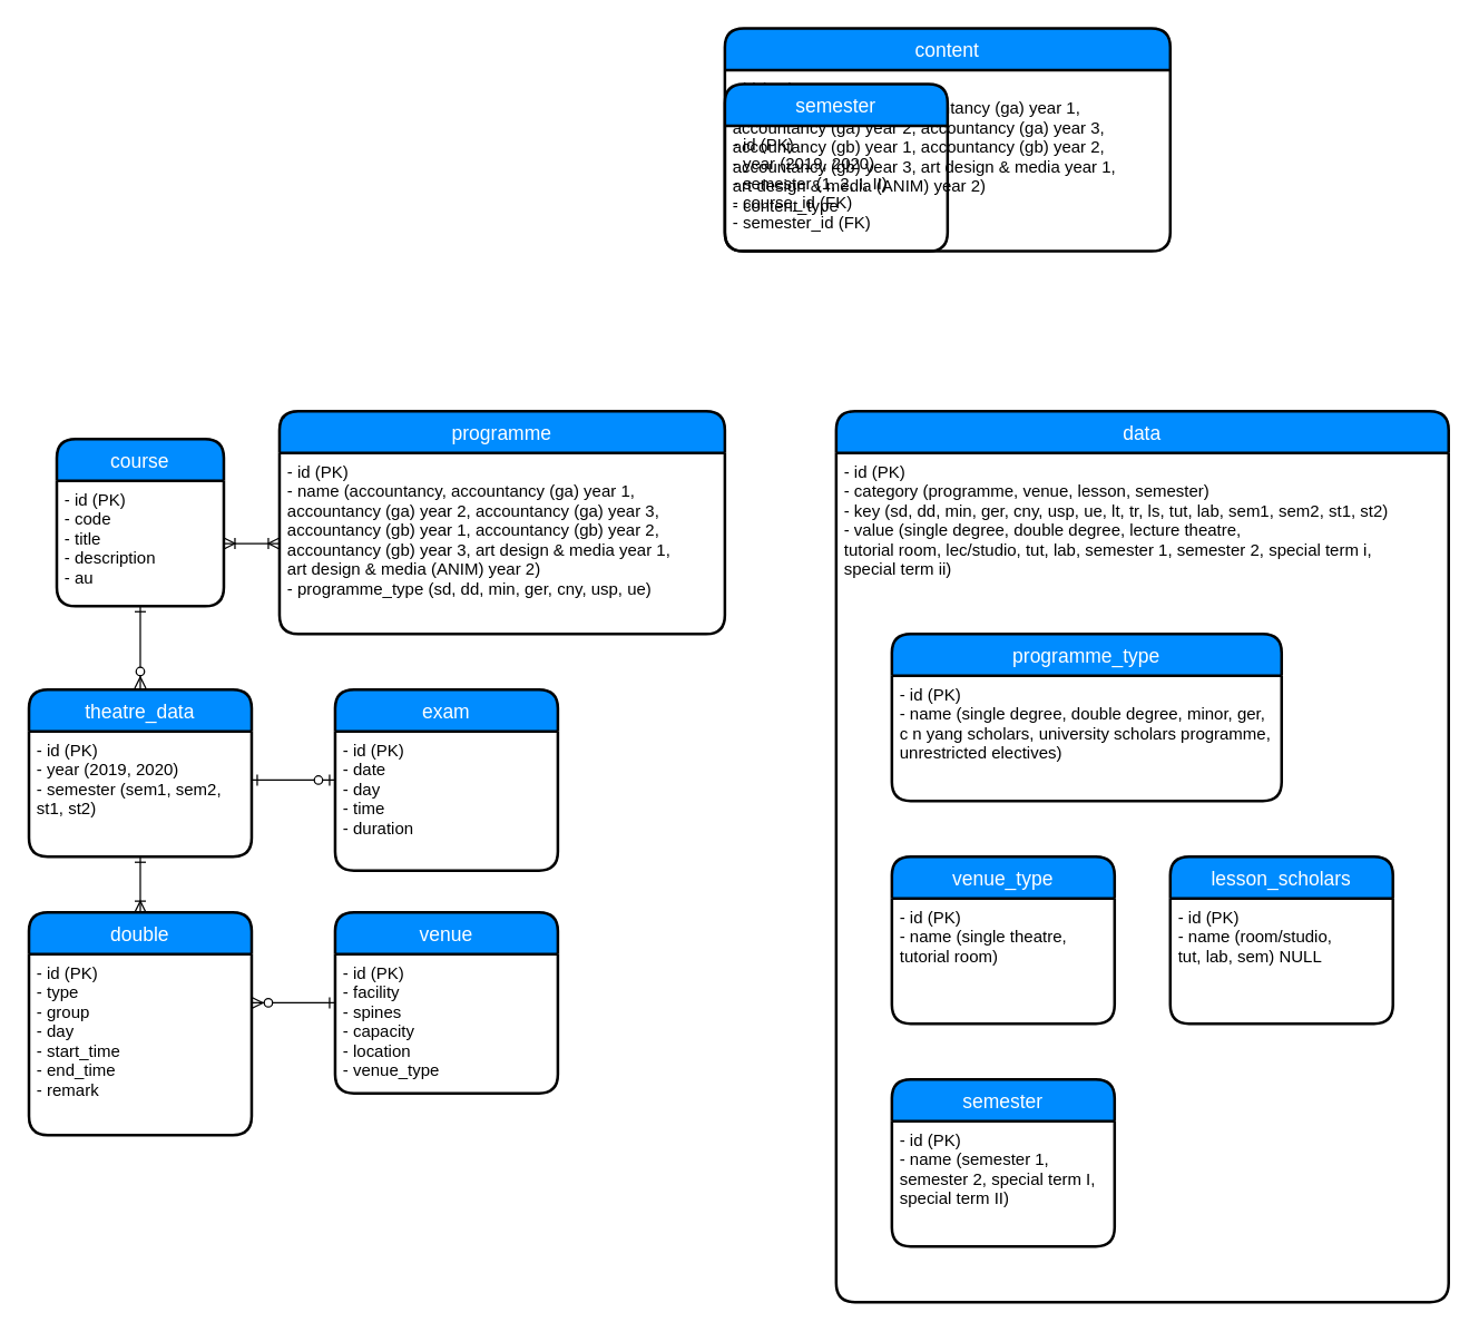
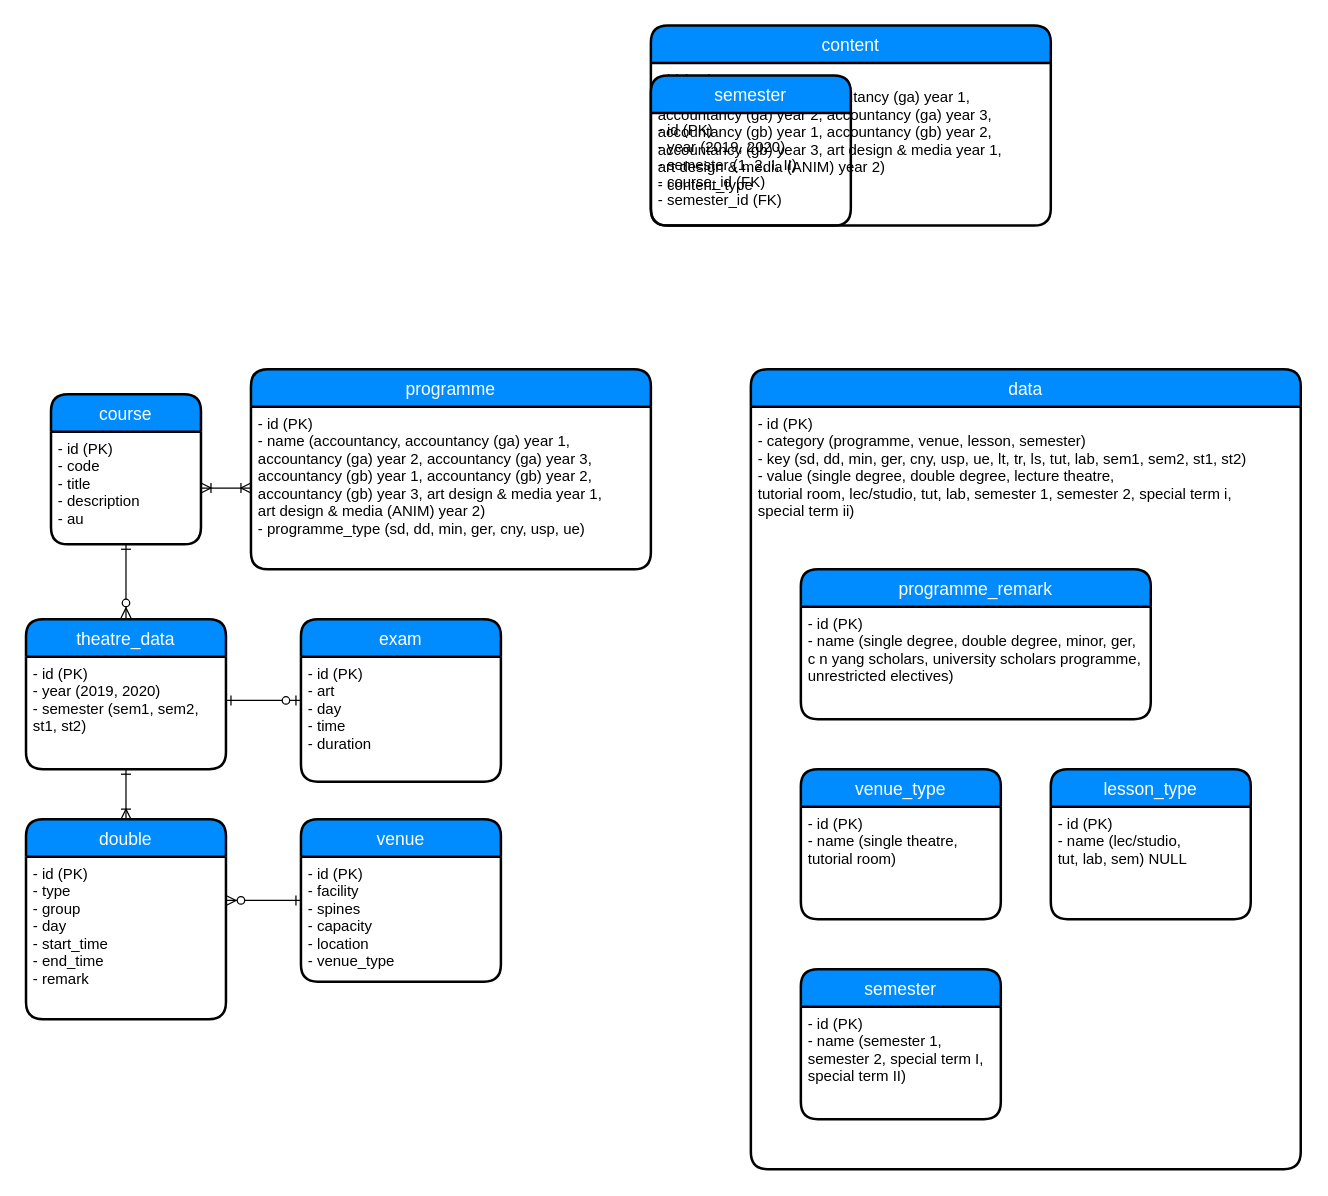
- <mxCell id="2" value="programme_type" style="swimlane;childLayout=stackLayout;horizontal=1;startSize=30;horizontalStack=0;fillColor=#008cff;fontColor=#FFFFFF;rounded=1;fontSize=14;fontStyle=0;strokeWidth=2;resizeParent=0;resizeLast=1;shadow=0;dashed=0;align=center;" vertex="1" parent="1"><mxGeometry x="640" y="455" width="280" height="120" as="geometry" /></mxCell>
+ <mxCell id="2" value="programme_remark" style="swimlane;childLayout=stackLayout;horizontal=1;startSize=30;horizontalStack=0;fillColor=#008cff;fontColor=#FFFFFF;rounded=1;fontSize=14;fontStyle=0;strokeWidth=2;resizeParent=0;resizeLast=1;shadow=0;dashed=0;align=center;" vertex="1" parent="1"><mxGeometry x="640" y="455" width="280" height="120" as="geometry" /></mxCell>
- <mxCell id="32" value="- id (PK)&#10;- date&#10;- day&#10;- time&#10;- duration" style="align=left;strokeColor=none;fillColor=none;spacingLeft=4;fontSize=12;verticalAlign=top;resizable=0;rotatable=0;part=1;" vertex="1" parent="31"><mxGeometry y="30" width="160" height="100" as="geometry" /></mxCell>
+ <mxCell id="32" value="- id (PK)&#10;- art&#10;- day&#10;- time&#10;- duration" style="align=left;strokeColor=none;fillColor=none;spacingLeft=4;fontSize=12;verticalAlign=top;resizable=0;rotatable=0;part=1;" vertex="1" parent="31"><mxGeometry y="30" width="160" height="100" as="geometry" /></mxCell>
- <mxCell id="9" value="lesson_scholars" style="swimlane;childLayout=stackLayout;horizontal=1;startSize=30;horizontalStack=0;fillColor=#008cff;fontColor=#FFFFFF;rounded=1;fontSize=14;fontStyle=0;strokeWidth=2;resizeParent=0;resizeLast=1;shadow=0;dashed=0;align=center;" vertex="1" parent="1"><mxGeometry x="840" y="615" width="160" height="120" as="geometry" /></mxCell>
+ <mxCell id="9" value="lesson_type" style="swimlane;childLayout=stackLayout;horizontal=1;startSize=30;horizontalStack=0;fillColor=#008cff;fontColor=#FFFFFF;rounded=1;fontSize=14;fontStyle=0;strokeWidth=2;resizeParent=0;resizeLast=1;shadow=0;dashed=0;align=center;" vertex="1" parent="1"><mxGeometry x="840" y="615" width="160" height="120" as="geometry" /></mxCell>
- <mxCell id="10" value="- id (PK)&#10;- name (room/studio, &#10;tut, lab, sem) NULL" style="align=left;strokeColor=none;fillColor=none;spacingLeft=4;fontSize=12;verticalAlign=top;resizable=0;rotatable=0;part=1;" vertex="1" parent="9"><mxGeometry y="30" width="160" height="90" as="geometry" /></mxCell>
+ <mxCell id="10" value="- id (PK)&#10;- name (lec/studio, &#10;tut, lab, sem) NULL" style="align=left;strokeColor=none;fillColor=none;spacingLeft=4;fontSize=12;verticalAlign=top;resizable=0;rotatable=0;part=1;" vertex="1" parent="9"><mxGeometry y="30" width="160" height="90" as="geometry" /></mxCell>
